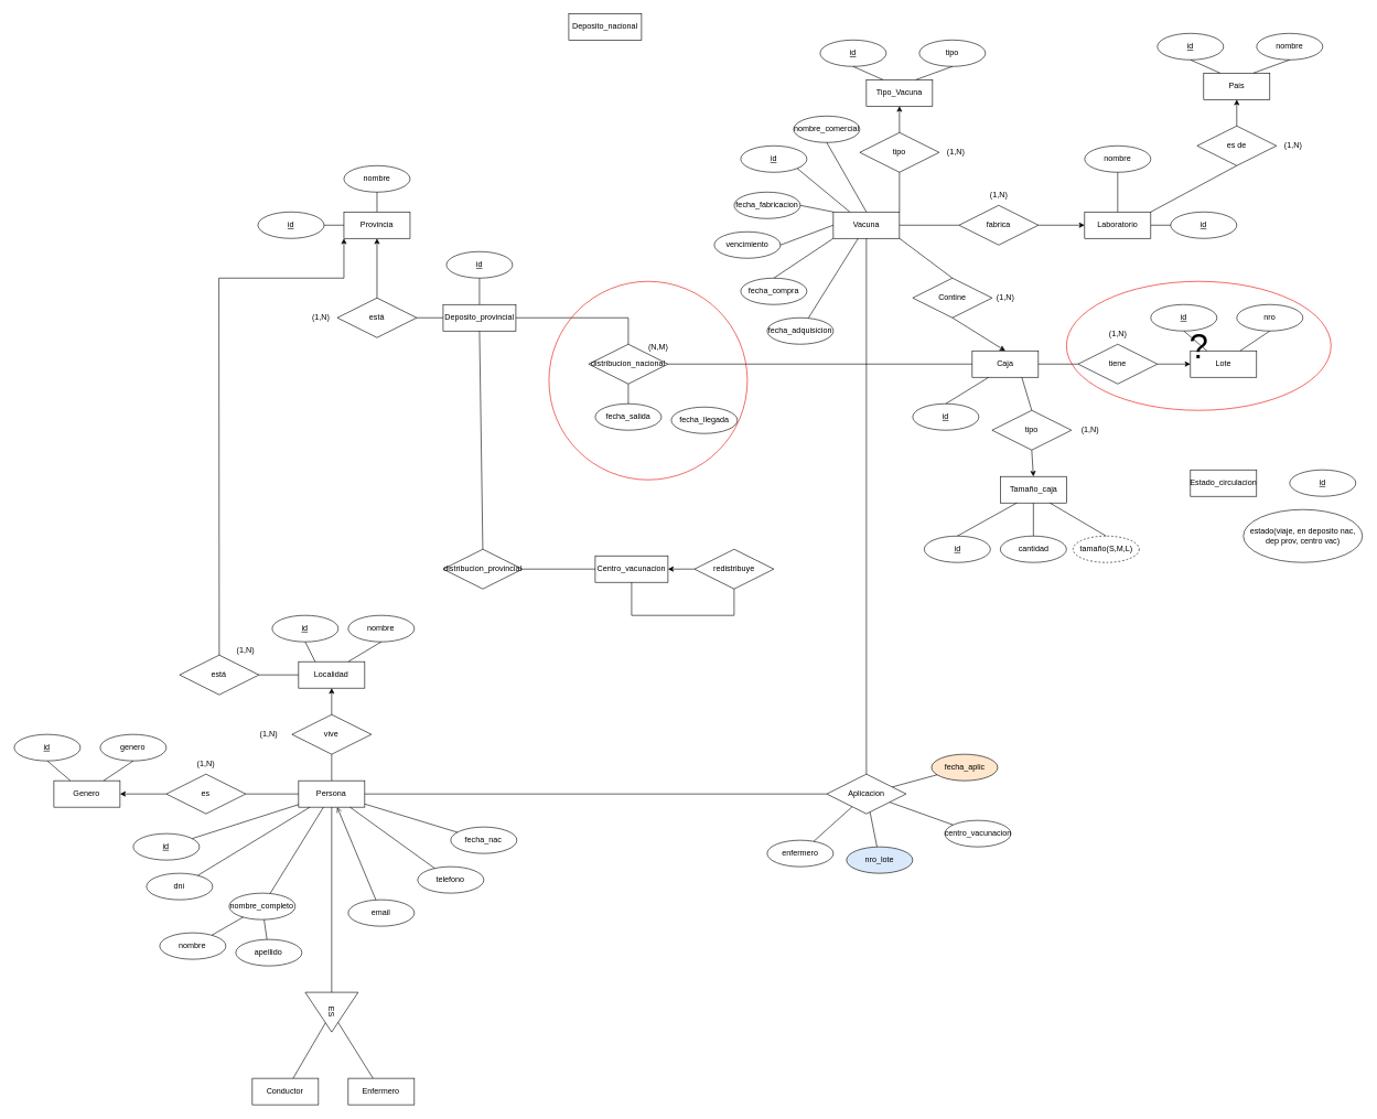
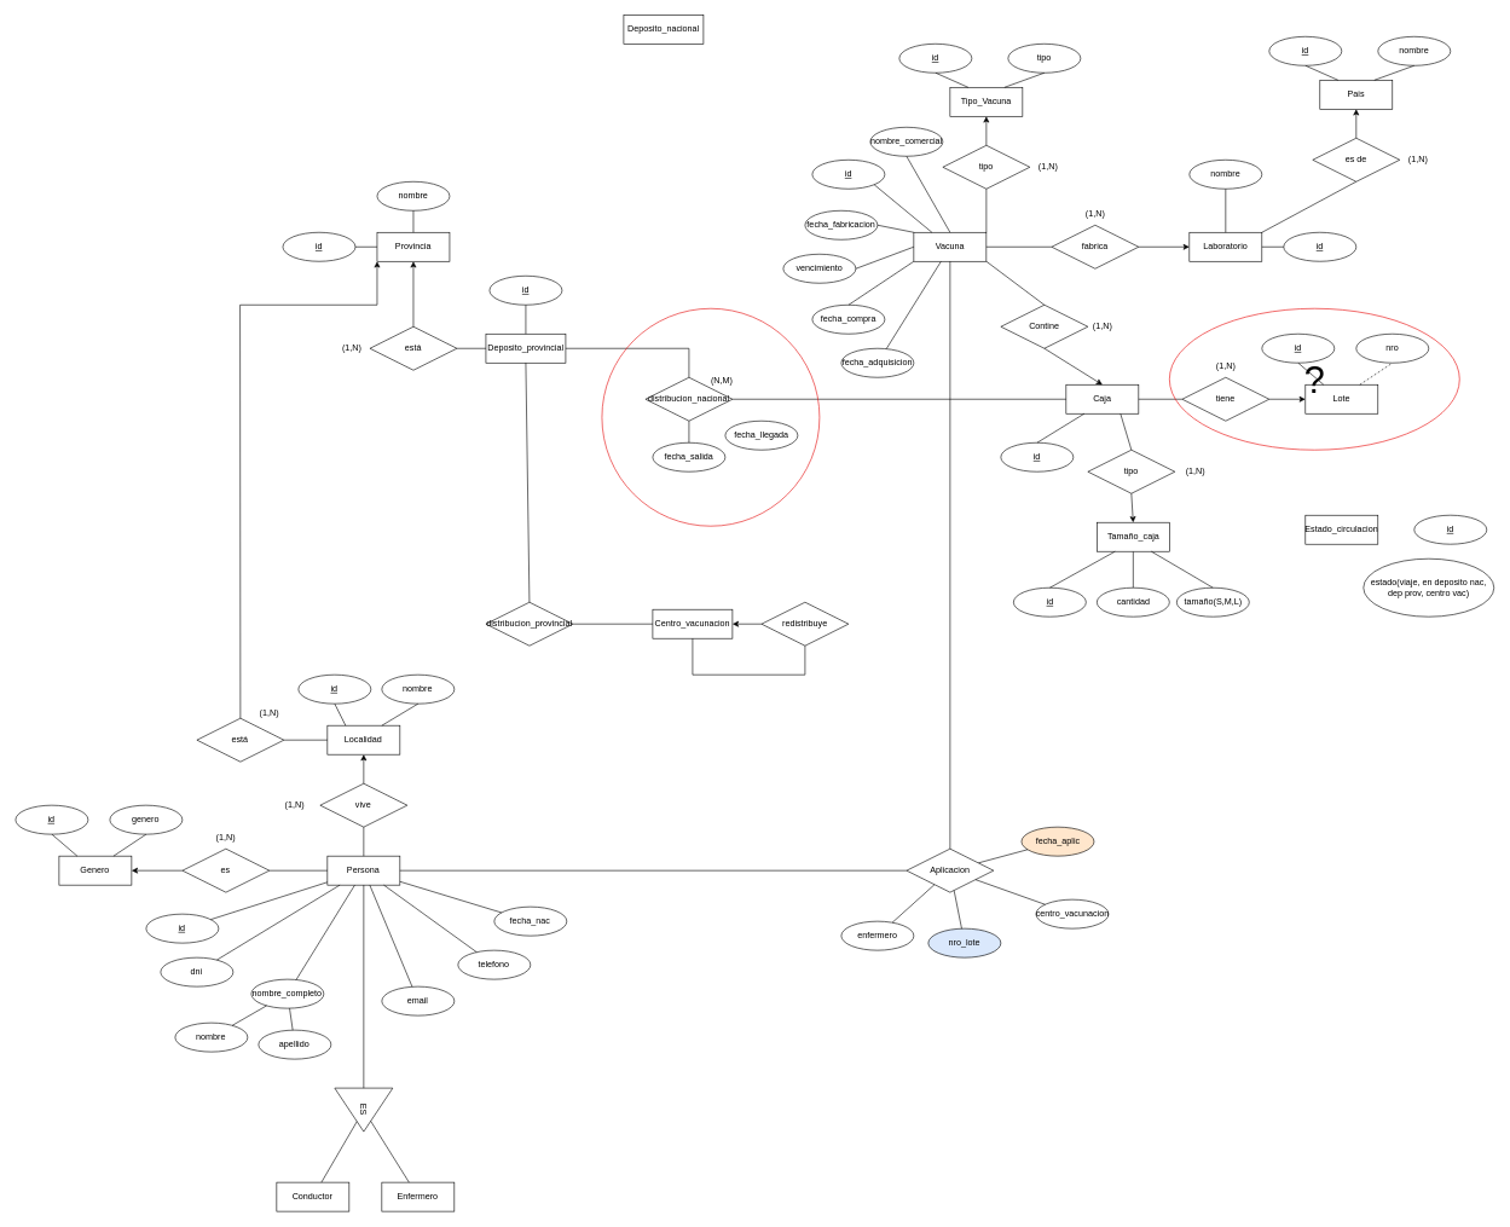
- <mxCell id="43" value="" style="endArrow=none;html=1;rounded=0;entryX=0.5;entryY=1;entryDx=0;entryDy=0;exitX=0.75;exitY=0;exitDx=0;exitDy=0;" parent="1" source="5" target="37" edge="1"><mxGeometry width="50" height="50" relative="1" as="geometry"><mxPoint x="1459" y="570" as="sourcePoint" /><mxPoint x="1509" y="520" as="targetPoint" /></mxGeometry></mxCell>
+ <mxCell id="43" value="" style="endArrow=none;html=1;rounded=0;entryX=0.5;entryY=1;entryDx=0;entryDy=0;exitX=0.75;exitY=0;exitDx=0;exitDy=0;dashed=1;" parent="1" source="5" target="37" edge="1"><mxGeometry width="50" height="50" relative="1" as="geometry"><mxPoint x="1459" y="570" as="sourcePoint" /><mxPoint x="1509" y="520" as="targetPoint" /></mxGeometry></mxCell>
- <mxCell id="150" value="fecha_llegada" style="ellipse;whiteSpace=wrap;html=1;align=center;" parent="1" vertex="1"><mxGeometry x="1014" y="615" width="100" height="40" as="geometry" /></mxCell>
+ <mxCell id="150" value="fecha_llegada" style="ellipse;whiteSpace=wrap;html=1;align=center;" parent="1" vertex="1"><mxGeometry x="999" y="580" width="100" height="40" as="geometry" /></mxCell>
- <mxCell id="75" value="tamaño(S,M,L)" style="ellipse;whiteSpace=wrap;html=1;align=center;dashed=1;" parent="1" vertex="1"><mxGeometry x="1621.5" y="810" width="100" height="40" as="geometry" /></mxCell>
+ <mxCell id="75" value="tamaño(S,M,L)" style="ellipse;whiteSpace=wrap;html=1;align=center;" parent="1" vertex="1"><mxGeometry x="1621.5" y="810" width="100" height="40" as="geometry" /></mxCell>
- <mxCell id="124" value="" style="endArrow=open;html=1;rounded=0;" parent="1" source="89" target="4" edge="1"><mxGeometry width="50" height="50" relative="1" as="geometry"><mxPoint x="800.48" y="1240" as="sourcePoint" /><mxPoint x="850.48" y="1190" as="targetPoint" /></mxGeometry></mxCell>
+ <mxCell id="124" value="" style="endArrow=none;html=1;rounded=0;" parent="1" source="89" target="4" edge="1"><mxGeometry width="50" height="50" relative="1" as="geometry"><mxPoint x="800.48" y="1240" as="sourcePoint" /><mxPoint x="850.48" y="1190" as="targetPoint" /></mxGeometry></mxCell>
